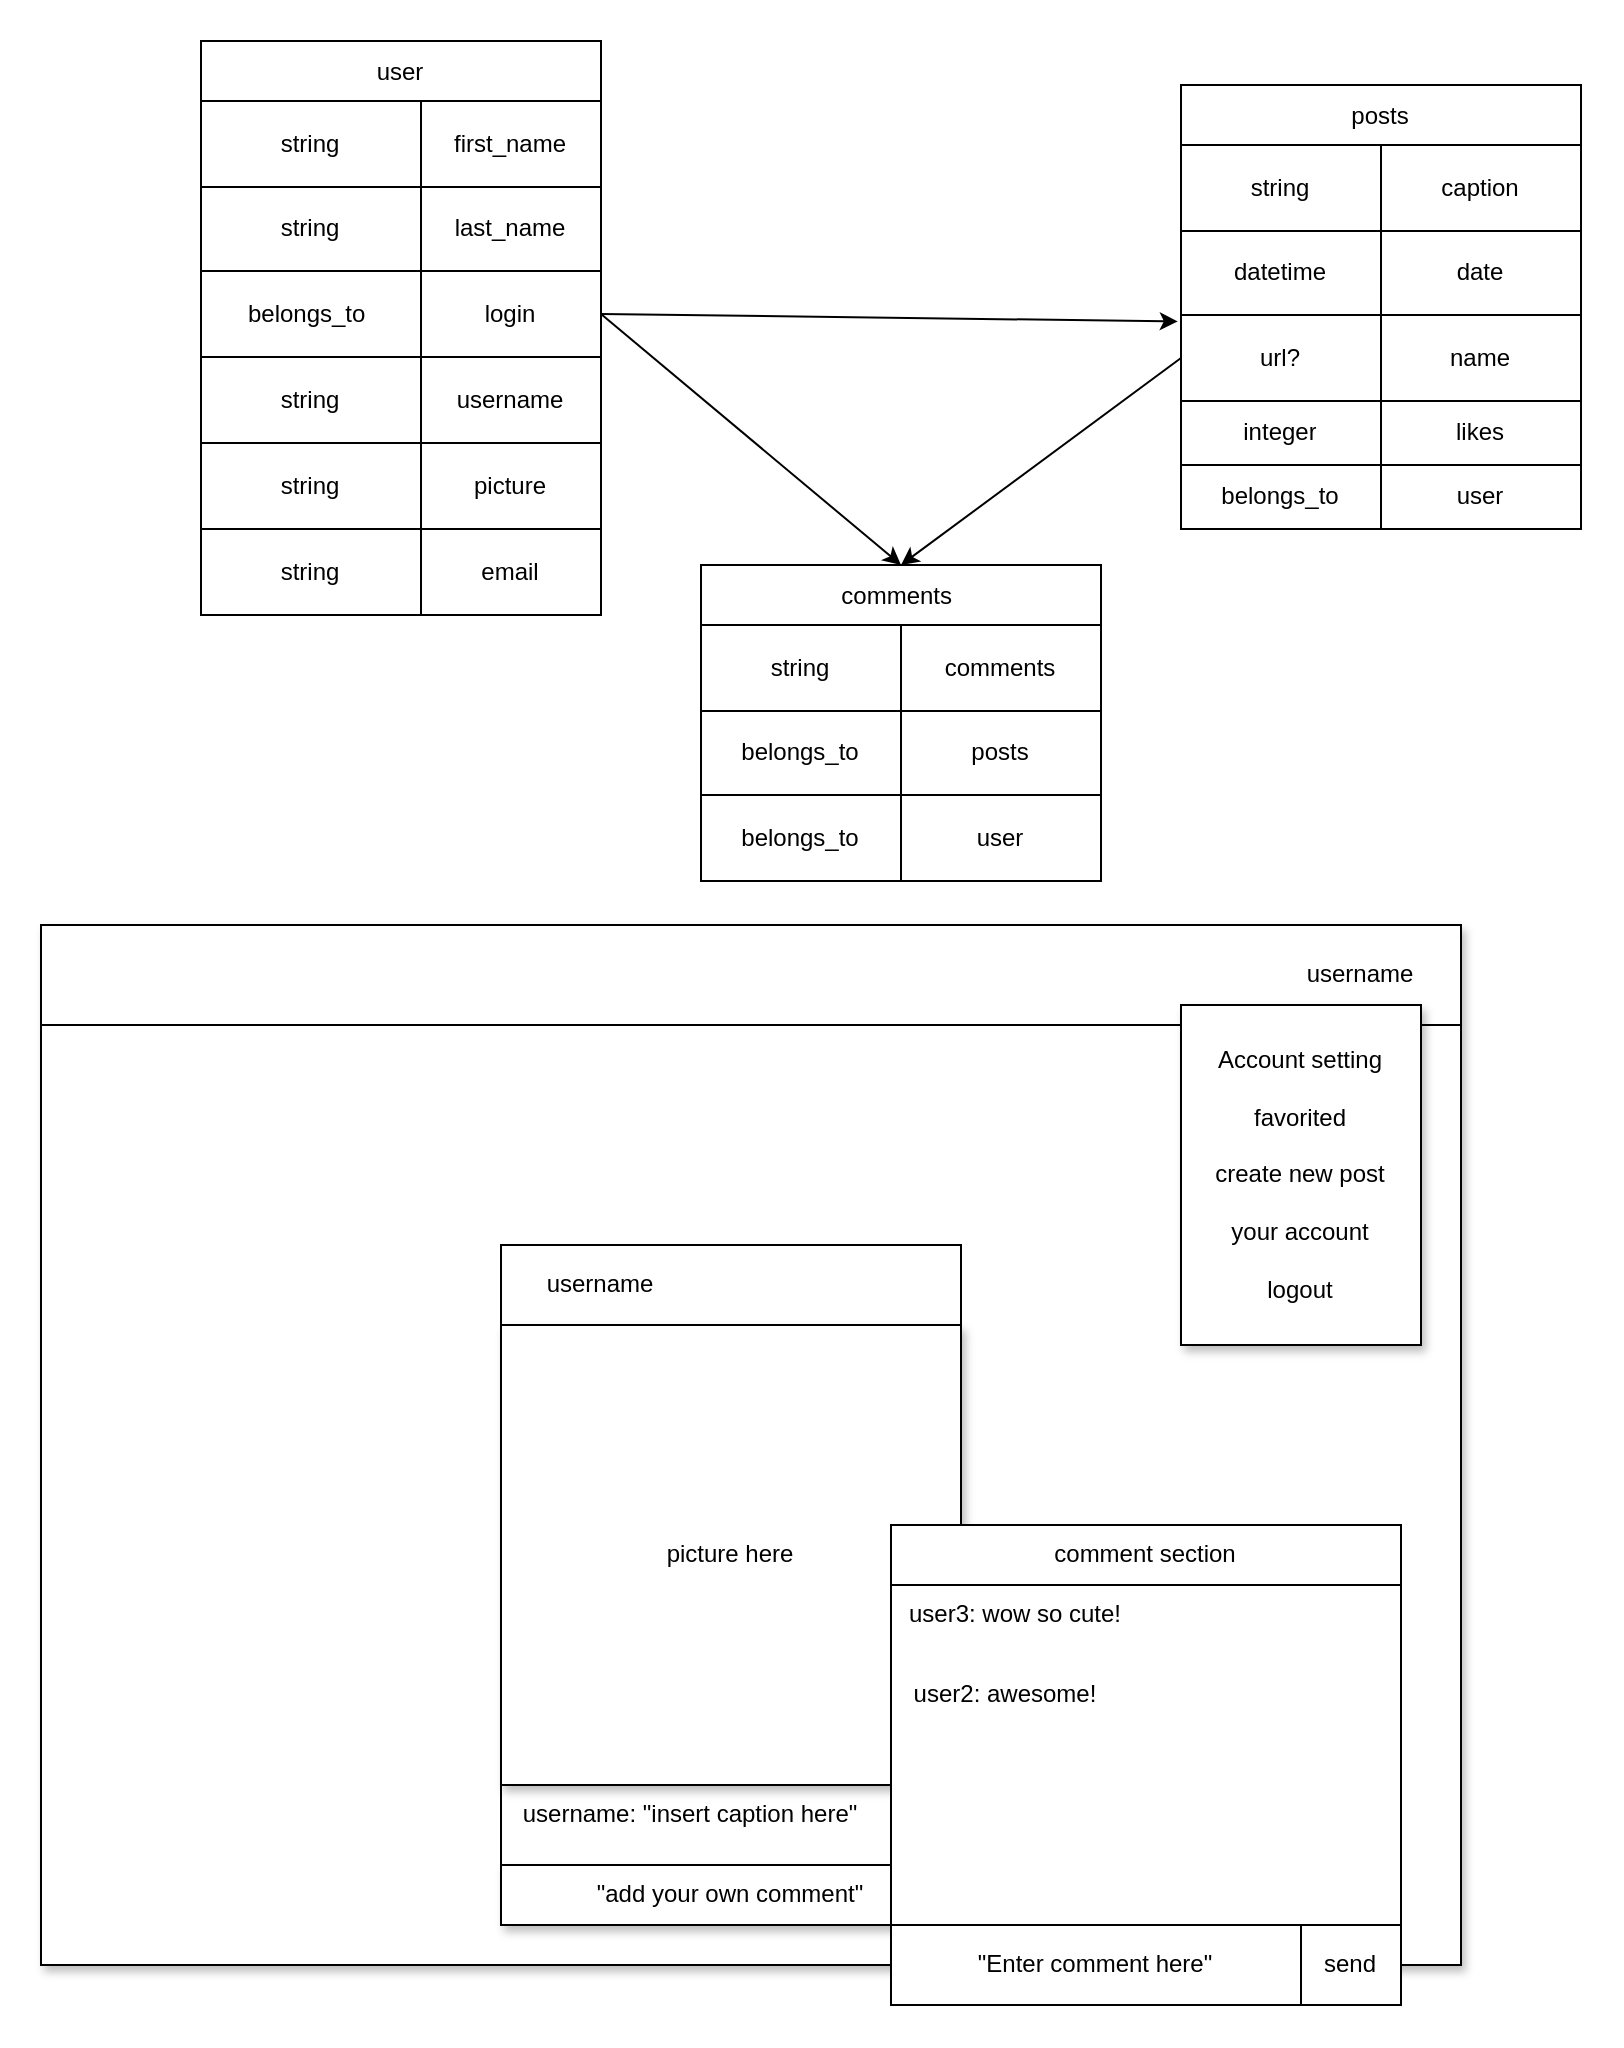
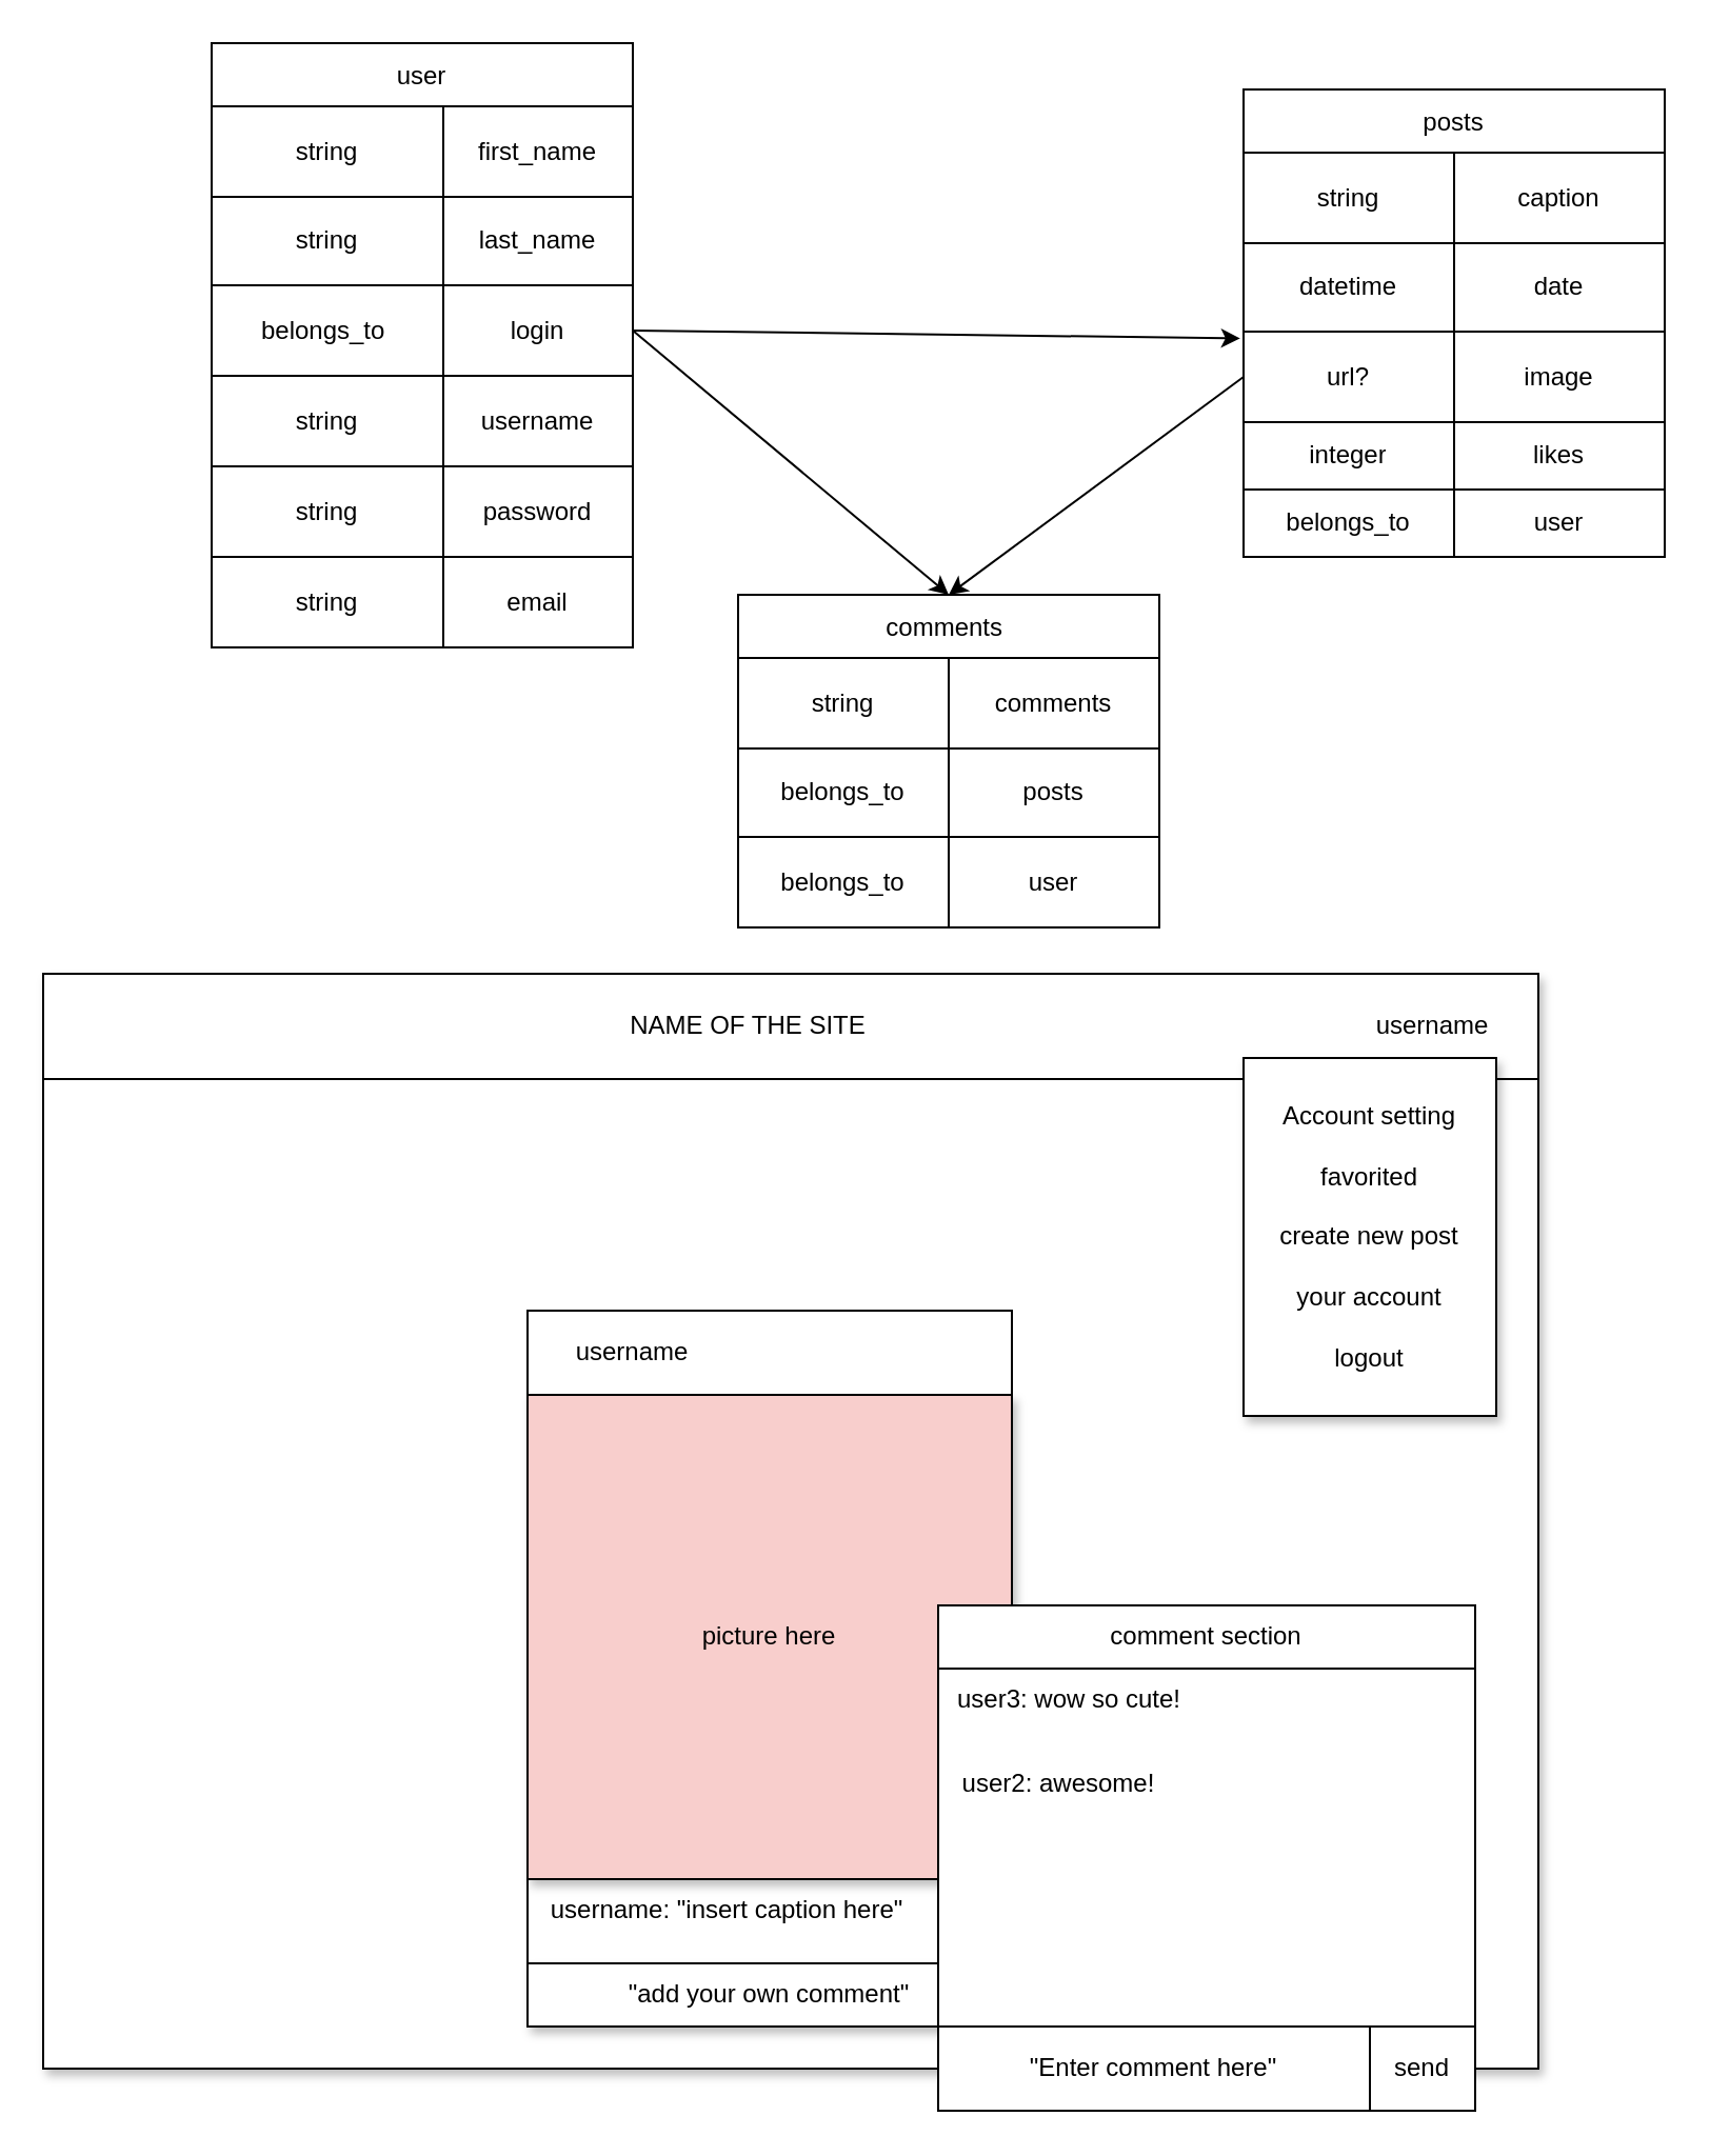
- <mxCell id="30" value="name" style="shape=partialRectangle;html=1;whiteSpace=wrap;connectable=0;overflow=hidden;fillColor=none;top=0;left=0;bottom=0;right=0;pointerEvents=1;" parent="28" vertex="1"><mxGeometry x="100" width="100" height="43" as="geometry"><mxRectangle width="100" height="43" as="alternateBounds" /></mxGeometry></mxCell>
+ <mxCell id="30" value="image" style="shape=partialRectangle;html=1;whiteSpace=wrap;connectable=0;overflow=hidden;fillColor=none;top=0;left=0;bottom=0;right=0;pointerEvents=1;" parent="28" vertex="1"><mxGeometry x="100" width="100" height="43" as="geometry"><mxRectangle width="100" height="43" as="alternateBounds" /></mxGeometry></mxCell>
- <mxCell id="17" value="picture" style="shape=partialRectangle;html=1;whiteSpace=wrap;connectable=0;overflow=hidden;fillColor=none;top=0;left=0;bottom=0;right=0;pointerEvents=1;" parent="15" vertex="1"><mxGeometry x="110" width="90" height="43" as="geometry"><mxRectangle width="90" height="43" as="alternateBounds" /></mxGeometry></mxCell>
+ <mxCell id="17" value="password" style="shape=partialRectangle;html=1;whiteSpace=wrap;connectable=0;overflow=hidden;fillColor=none;top=0;left=0;bottom=0;right=0;pointerEvents=1;" parent="15" vertex="1"><mxGeometry x="110" width="90" height="43" as="geometry"><mxRectangle width="90" height="43" as="alternateBounds" /></mxGeometry></mxCell>
+ <mxCell id="44" value="NAME OF THE SITE" style="text;strokeColor=none;align=center;fillColor=none;html=1;verticalAlign=middle;whiteSpace=wrap;rounded=0;shadow=1;" parent="1" vertex="1"><mxGeometry x="265" y="462" width="180" height="50" as="geometry" /></mxCell>
- <mxCell id="45" value="picture here" style="whiteSpace=wrap;html=1;shadow=1;" parent="1" vertex="1"><mxGeometry x="250" y="662" width="230" height="230" as="geometry" /></mxCell>
+ <mxCell id="45" value="picture here" style="whiteSpace=wrap;html=1;shadow=1;fillColor=#f8cecc;" parent="1" vertex="1"><mxGeometry x="250" y="662" width="230" height="230" as="geometry" /></mxCell>
